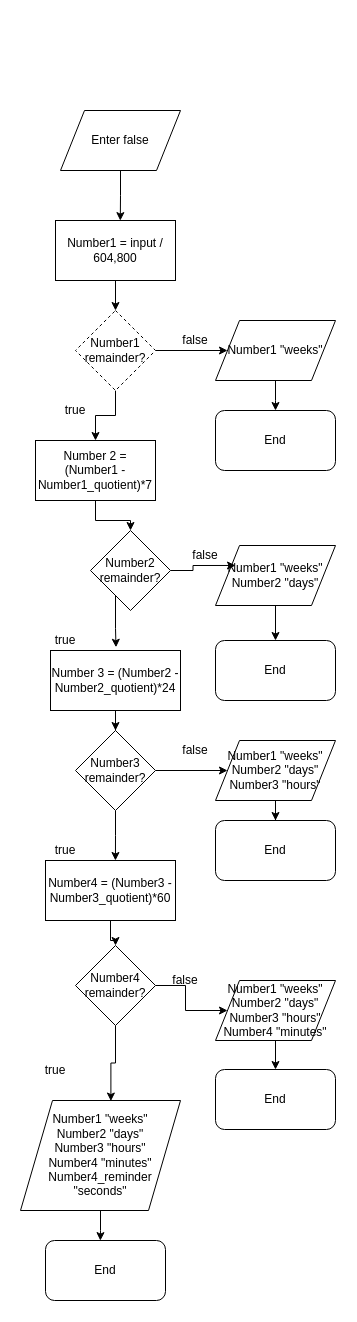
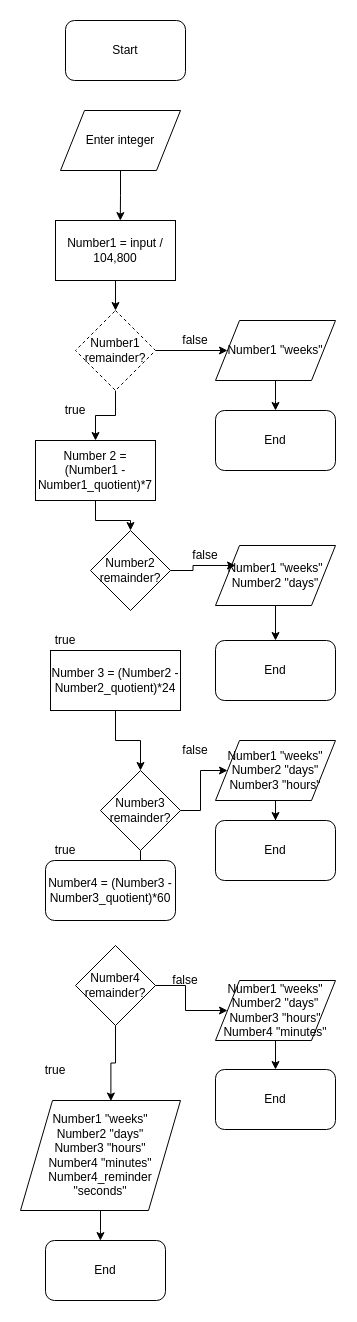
+ <mxCell id="2" value="Start" style="rounded=1;whiteSpace=wrap;html=1;" vertex="1" parent="1"><mxGeometry x="65" y="20" width="120" height="60" as="geometry" /></mxCell>
- <mxCell id="4" value="Enter false" style="shape=parallelogram;perimeter=parallelogramPerimeter;whiteSpace=wrap;html=1;" vertex="1" parent="1"><mxGeometry x="60" y="110" width="120" height="60" as="geometry" /></mxCell>
+ <mxCell id="4" value="Enter integer" style="shape=parallelogram;perimeter=parallelogramPerimeter;whiteSpace=wrap;html=1;" vertex="1" parent="1"><mxGeometry x="60" y="110" width="120" height="60" as="geometry" /></mxCell>
- <mxCell id="6" value="Number1 = input / 604,800" style="rounded=0;whiteSpace=wrap;html=1;" vertex="1" parent="1"><mxGeometry x="55" y="220" width="120" height="60" as="geometry" /></mxCell>
+ <mxCell id="6" value="Number1 = input / 104,800" style="rounded=0;whiteSpace=wrap;html=1;" vertex="1" parent="1"><mxGeometry x="55" y="220" width="120" height="60" as="geometry" /></mxCell>
- <mxCell id="20" style="edgeStyle=orthogonalEdgeStyle;rounded=0;orthogonalLoop=1;jettySize=auto;html=1;entryX=0.504;entryY=-0.054;entryDx=0;entryDy=0;entryPerimeter=0;" edge="1" parent="1" source="21" target="24"><mxGeometry relative="1" as="geometry"><Array as="points"><mxPoint x="115" y="628" /><mxPoint x="116" y="628" /></Array></mxGeometry></mxCell>
- <mxCell id="27" value="Number3 remainder?" style="rhombus;whiteSpace=wrap;html=1;" vertex="1" parent="1"><mxGeometry x="75" y="730" width="80" height="80" as="geometry" /></mxCell>
+ <mxCell id="27" value="Number3 remainder?" style="rhombus;whiteSpace=wrap;html=1;" vertex="1" parent="1"><mxGeometry x="100" y="770" width="80" height="80" as="geometry" /></mxCell>
- <mxCell id="33" value="Number4 = (Number3 - Number3_quotient)*60" style="rounded=0;whiteSpace=wrap;html=1;" vertex="1" parent="1"><mxGeometry x="45" y="860" width="130" height="60" as="geometry" /></mxCell>
+ <mxCell id="33" value="Number4 = (Number3 - Number3_quotient)*60" style="whiteSpace=wrap;html=1;rounded=1;" vertex="1" parent="1"><mxGeometry x="45" y="860" width="130" height="60" as="geometry" /></mxCell>
- <mxCell id="32" style="edgeStyle=orthogonalEdgeStyle;rounded=0;orthogonalLoop=1;jettySize=auto;html=1;" edge="1" parent="1" source="33" target="36"><mxGeometry relative="1" as="geometry" /></mxCell>
